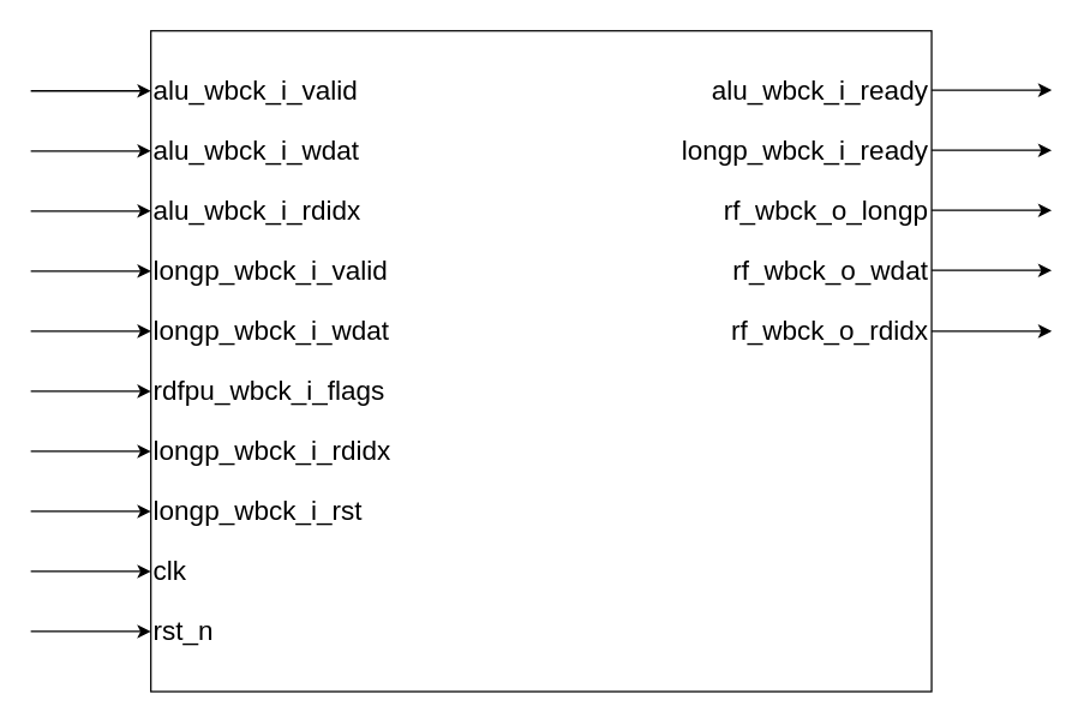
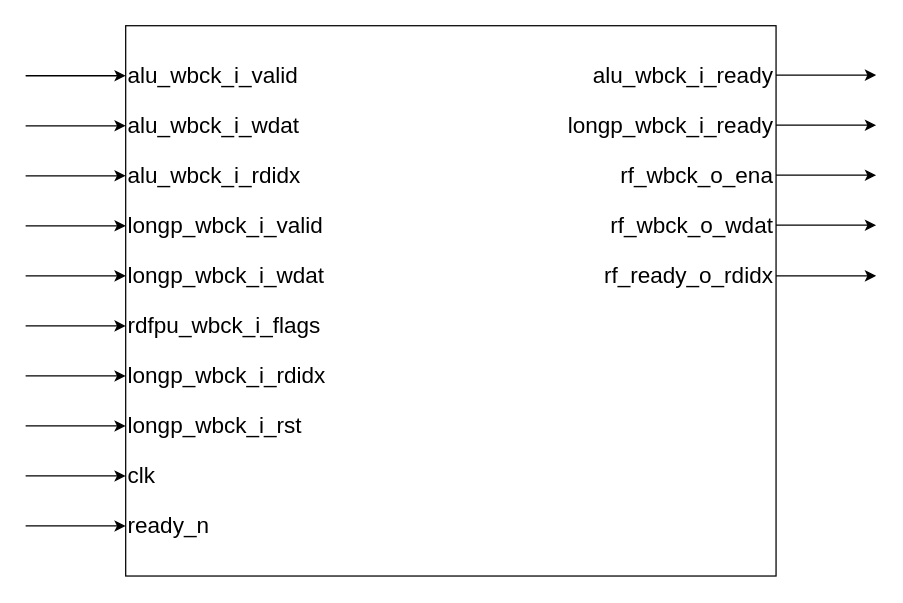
- <mxCell id="23" value="&lt;span style=&quot;font-size: 18px;&quot;&gt;rf_wbck_o_longp&lt;/span&gt;" style="text;html=1;align=right;verticalAlign=middle;whiteSpace=wrap;rounded=0;" vertex="1" parent="1"><mxGeometry x="420" y="120" width="200" height="40" as="geometry" /></mxCell>
+ <mxCell id="23" value="&lt;span style=&quot;font-size: 18px;&quot;&gt;rf_wbck_o_ena&lt;/span&gt;" style="text;html=1;align=right;verticalAlign=middle;whiteSpace=wrap;rounded=0;" vertex="1" parent="1"><mxGeometry x="420" y="120" width="200" height="40" as="geometry" /></mxCell>
- <mxCell id="27" value="&lt;span style=&quot;font-size: 18px;&quot;&gt;rf_wbck_o_rdidx&lt;/span&gt;" style="text;html=1;align=right;verticalAlign=middle;whiteSpace=wrap;rounded=0;" vertex="1" parent="1"><mxGeometry x="420" y="200" width="200" height="40" as="geometry" /></mxCell>
+ <mxCell id="27" value="&lt;span style=&quot;font-size: 18px;&quot;&gt;rf_ready_o_rdidx&lt;/span&gt;" style="text;html=1;align=right;verticalAlign=middle;whiteSpace=wrap;rounded=0;" vertex="1" parent="1"><mxGeometry x="420" y="200" width="200" height="40" as="geometry" /></mxCell>
- <mxCell id="32" value="&lt;span style=&quot;font-size: 18px;&quot;&gt;rst_n&lt;/span&gt;" style="text;html=1;align=left;verticalAlign=middle;whiteSpace=wrap;rounded=0;" vertex="1" parent="1"><mxGeometry x="100" y="400" width="200" height="40" as="geometry" /></mxCell>
+ <mxCell id="32" value="&lt;span style=&quot;font-size: 18px;&quot;&gt;ready_n&lt;/span&gt;" style="text;html=1;align=left;verticalAlign=middle;whiteSpace=wrap;rounded=0;" vertex="1" parent="1"><mxGeometry x="100" y="400" width="200" height="40" as="geometry" /></mxCell>
